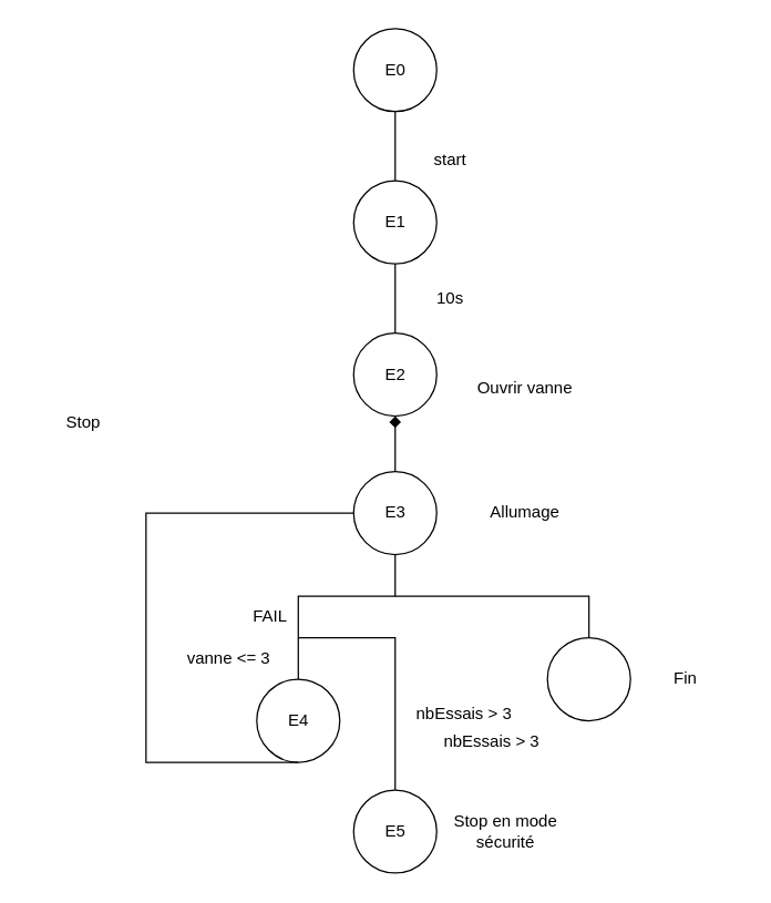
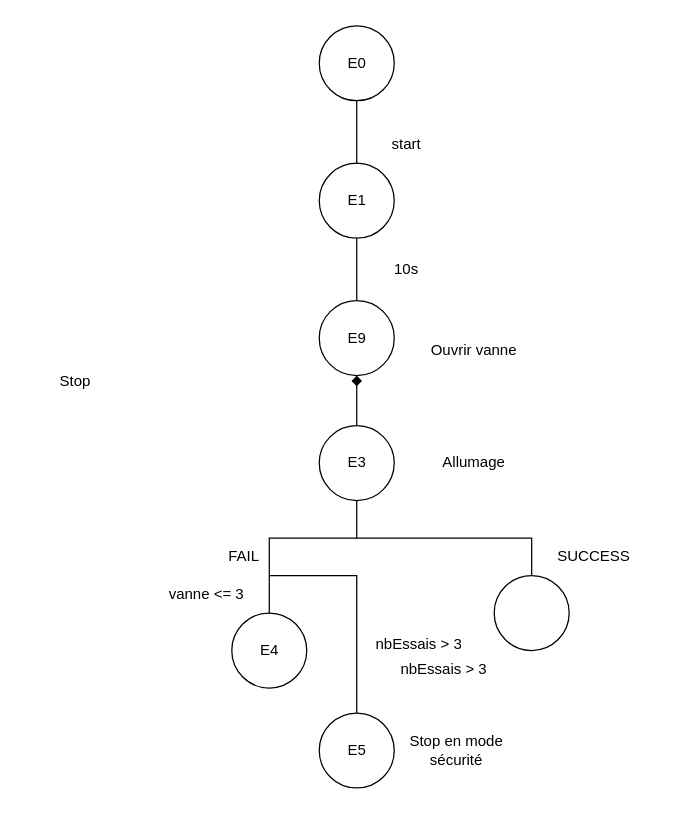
- <mxCell id="4" value="E2" style="verticalLabelPosition=middle;verticalAlign=middle;html=1;shape=mxgraph.flowchart.on-page_reference;labelPosition=center;align=center;" vertex="1" parent="1"><mxGeometry x="255" y="240" width="60" height="60" as="geometry" /></mxCell>
+ <mxCell id="4" value="E9" style="verticalLabelPosition=middle;verticalAlign=middle;html=1;shape=mxgraph.flowchart.on-page_reference;labelPosition=center;align=center;" vertex="1" parent="1"><mxGeometry x="255" y="240" width="60" height="60" as="geometry" /></mxCell>
- <mxCell id="25" value="" style="endArrow=none;html=1;rounded=0;exitX=0.5;exitY=1;exitDx=0;exitDy=0;exitPerimeter=0;entryX=0;entryY=0.5;entryDx=0;entryDy=0;entryPerimeter=0;" edge="1" parent="1" source="6" target="5"><mxGeometry width="50" height="50" relative="1" as="geometry"><mxPoint x="265" y="550" as="sourcePoint" /><mxPoint x="315" y="500" as="targetPoint" /><Array as="points"><mxPoint x="105" y="550" /><mxPoint x="105" y="370" /></Array></mxGeometry></mxCell>
+ <mxCell id="22" value="SUCCESS" style="text;html=1;align=center;verticalAlign=middle;whiteSpace=wrap;rounded=0;" vertex="1" parent="1"><mxGeometry x="435" y="430" width="80" height="30" as="geometry" /></mxCell>
- <mxCell id="12" value="Fin" style="text;html=1;align=center;verticalAlign=middle;whiteSpace=wrap;rounded=0;" vertex="1" parent="1"><mxGeometry x="455" y="475" width="80" height="30" as="geometry" /></mxCell>
